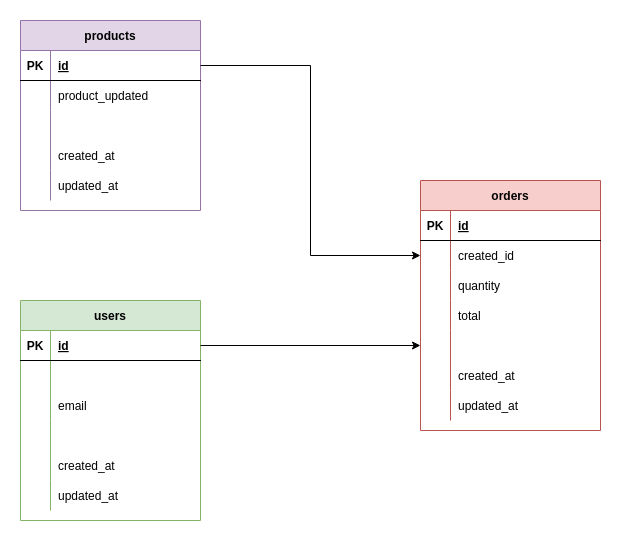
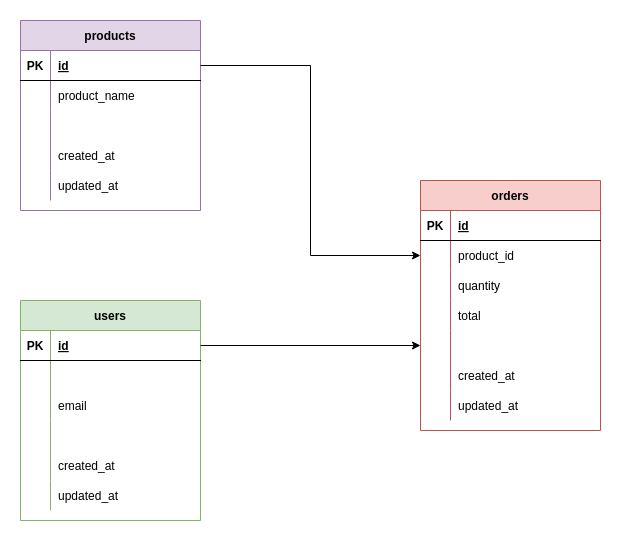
- <mxCell id="25" value="product_updated" style="shape=partialRectangle;connectable=0;fillColor=none;top=0;left=0;bottom=0;right=0;align=left;spacingLeft=6;overflow=hidden;" vertex="1" parent="23"><mxGeometry x="30" width="150" height="30" as="geometry" /></mxCell>
+ <mxCell id="25" value="product_name" style="shape=partialRectangle;connectable=0;fillColor=none;top=0;left=0;bottom=0;right=0;align=left;spacingLeft=6;overflow=hidden;" vertex="1" parent="23"><mxGeometry x="30" width="150" height="30" as="geometry" /></mxCell>
- <mxCell id="40" value="created_id" style="shape=partialRectangle;connectable=0;fillColor=none;top=0;left=0;bottom=0;right=0;align=left;spacingLeft=6;overflow=hidden;" vertex="1" parent="38"><mxGeometry x="30" width="150" height="30" as="geometry" /></mxCell>
+ <mxCell id="40" value="product_id" style="shape=partialRectangle;connectable=0;fillColor=none;top=0;left=0;bottom=0;right=0;align=left;spacingLeft=6;overflow=hidden;" vertex="1" parent="38"><mxGeometry x="30" width="150" height="30" as="geometry" /></mxCell>
